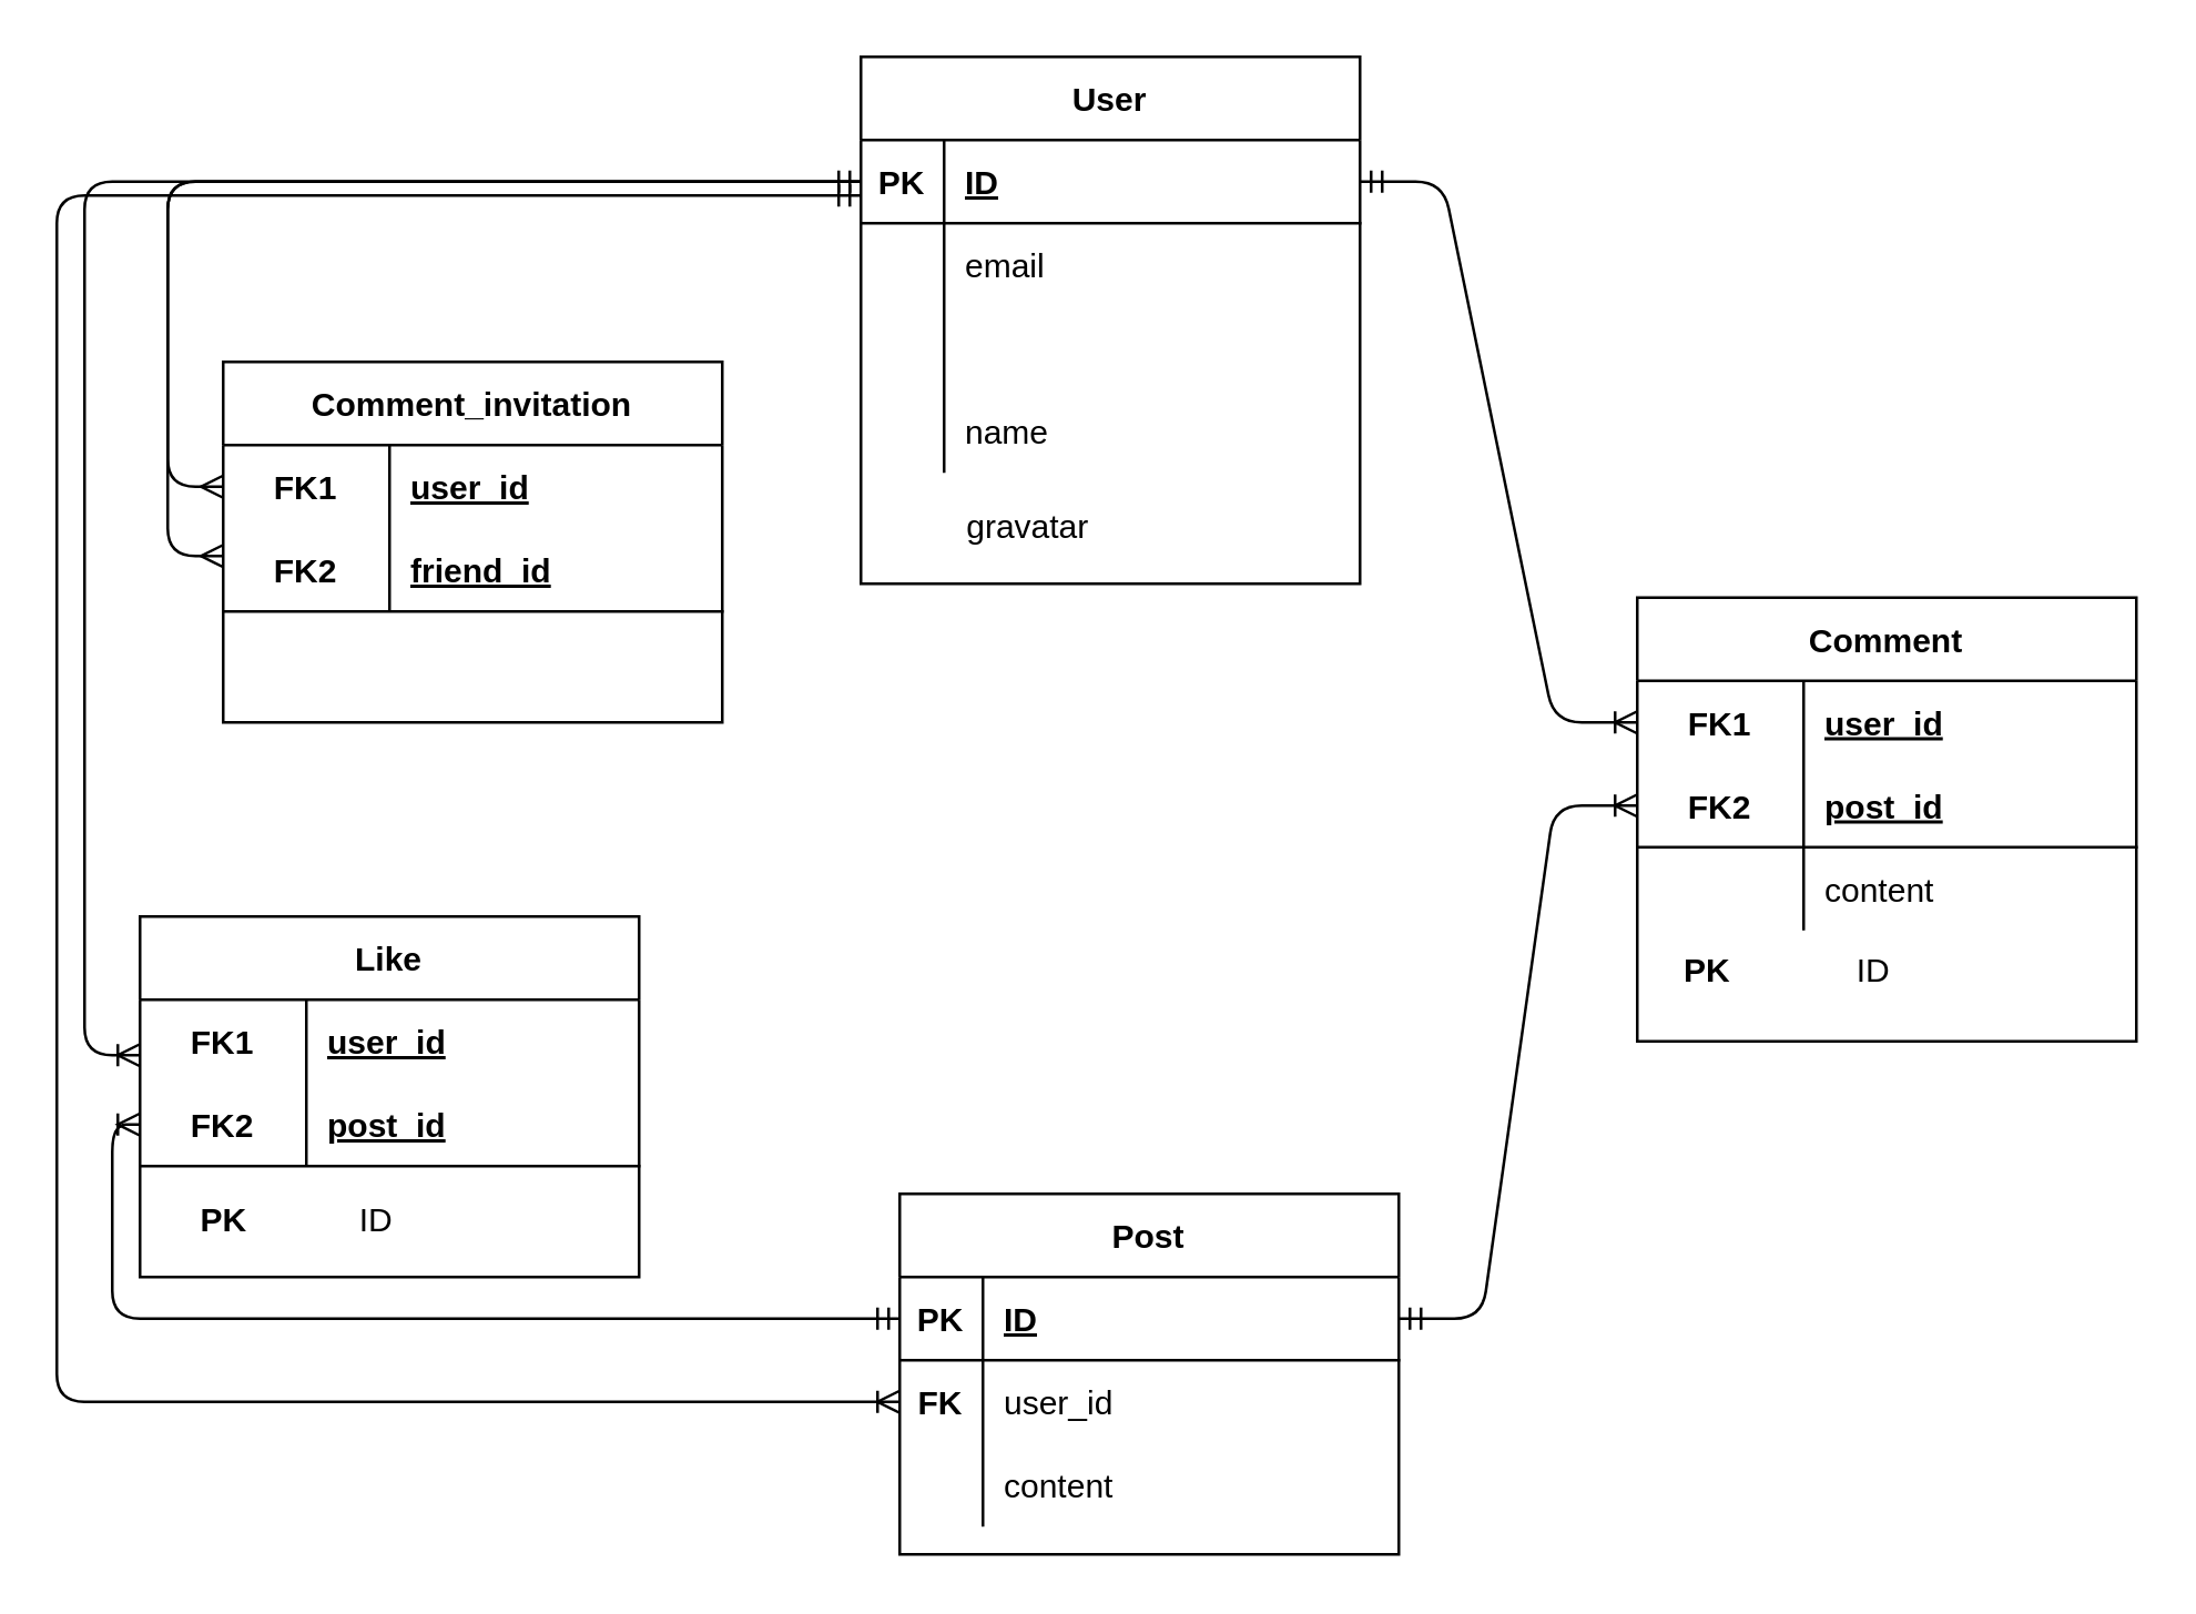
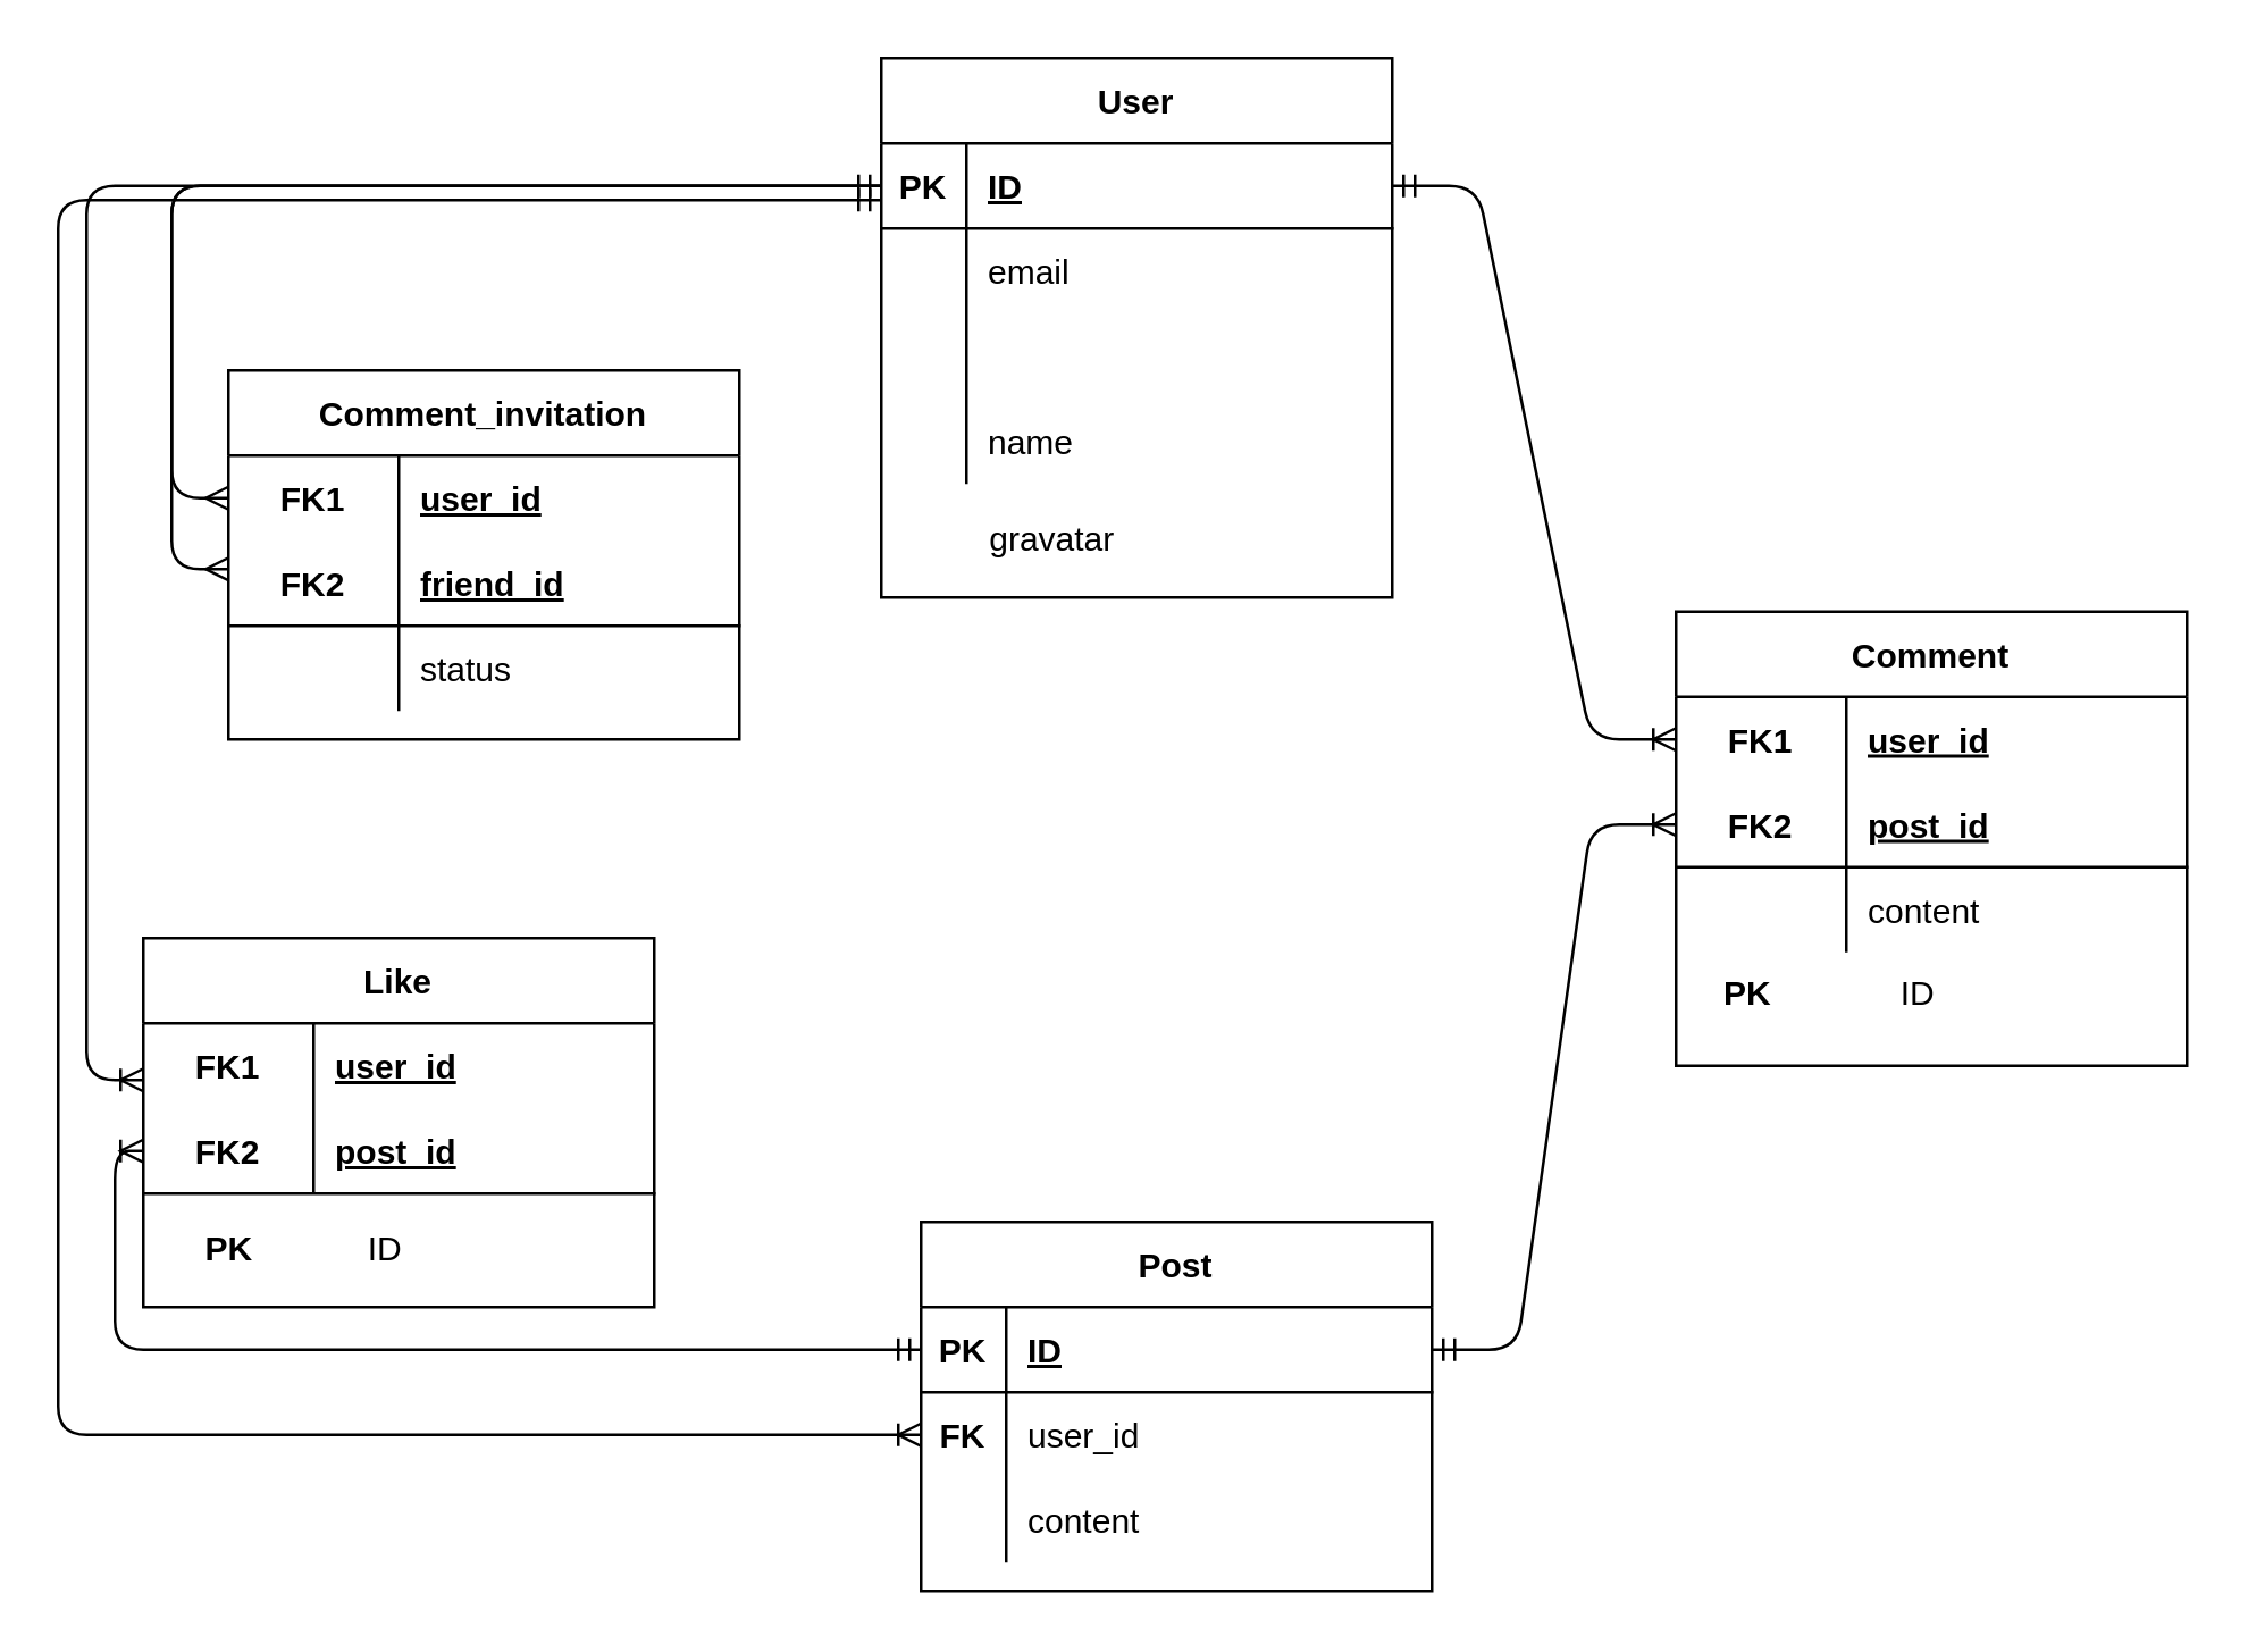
+ <mxCell id="58" value="status" style="shape=partialRectangle;connectable=0;fillColor=none;top=0;left=0;bottom=0;right=0;align=left;spacingLeft=6;overflow=hidden;" parent="56" vertex="1"><mxGeometry x="60" width="120" height="30" as="geometry" /></mxCell>
